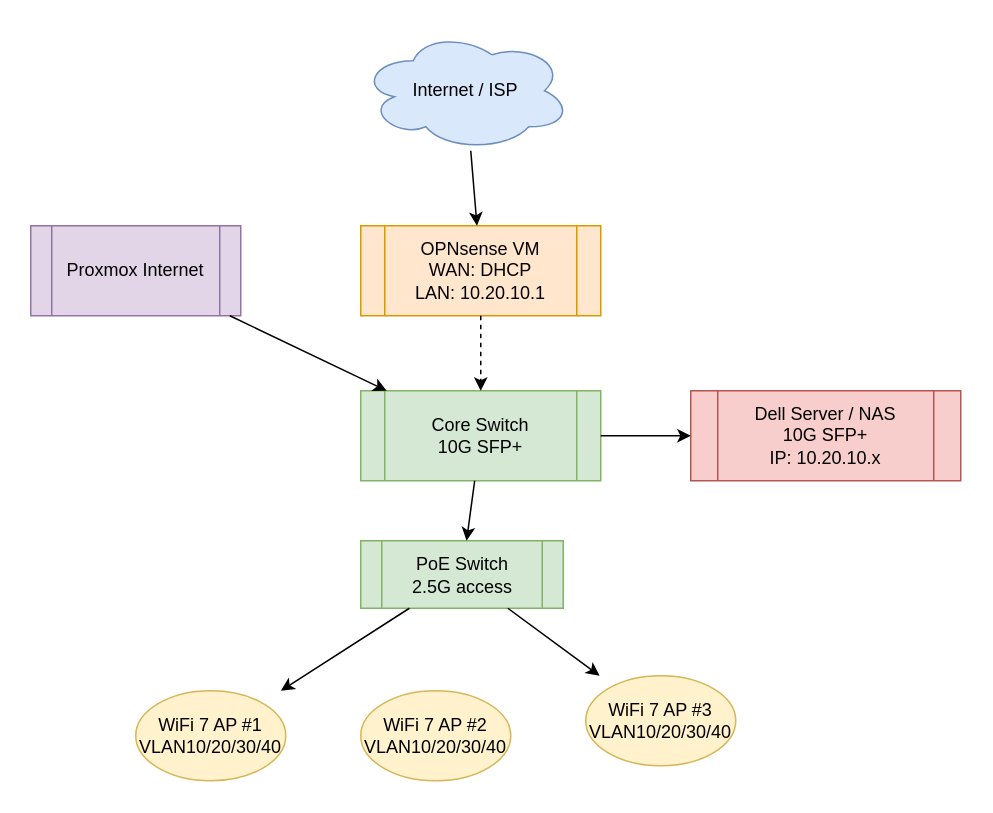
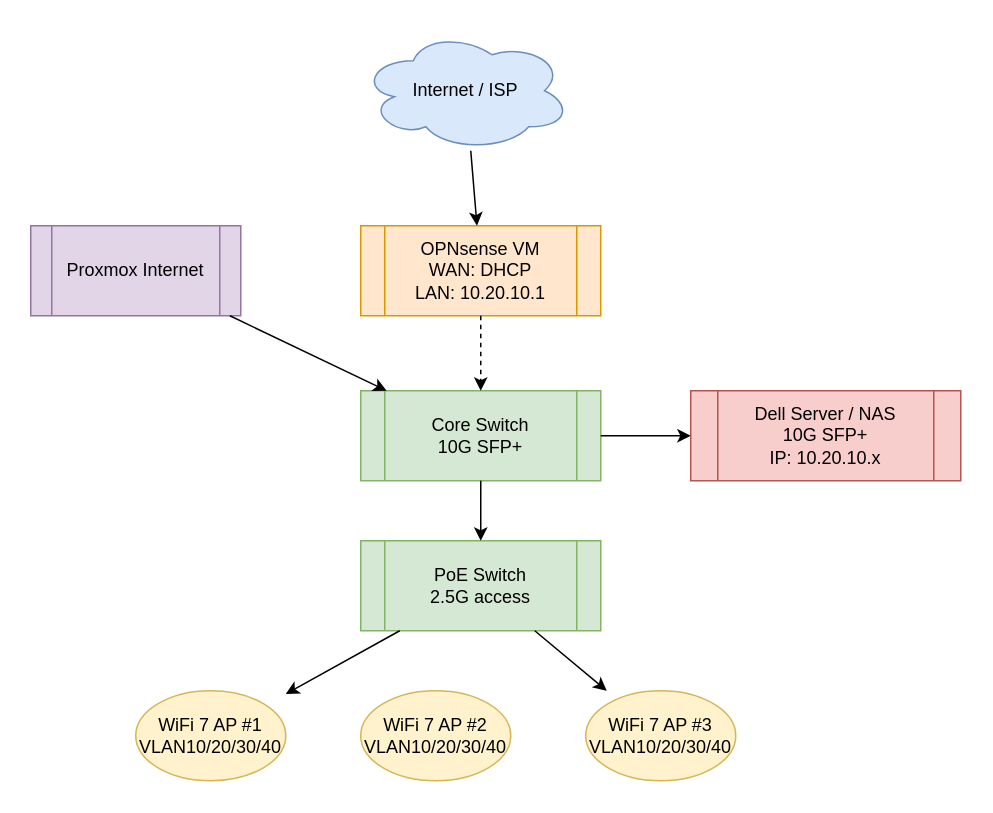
- <mxCell id="6" value="PoE Switch&#10;2.5G access" style="shape=process;whiteSpace=wrap;html=1;fillColor=#d5e8d4;strokeColor=#82b366;" vertex="1" parent="1"><mxGeometry x="240" y="360" width="135" height="45" as="geometry" /></mxCell>
+ <mxCell id="6" value="PoE Switch&#10;2.5G access" style="shape=process;whiteSpace=wrap;html=1;fillColor=#d5e8d4;strokeColor=#82b366;" vertex="1" parent="1"><mxGeometry x="240" y="360" width="160" height="60" as="geometry" /></mxCell>
- <mxCell id="10" value="WiFi 7 AP #3&#10;VLAN10/20/30/40" style="shape=ellipse;whiteSpace=wrap;html=1;fillColor=#fff2cc;strokeColor=#d6b656;" vertex="1" parent="1"><mxGeometry x="390" y="450" width="100" height="60" as="geometry" /></mxCell>
+ <mxCell id="10" value="WiFi 7 AP #3&#10;VLAN10/20/30/40" style="shape=ellipse;whiteSpace=wrap;html=1;fillColor=#fff2cc;strokeColor=#d6b656;" vertex="1" parent="1"><mxGeometry x="390" y="460" width="100" height="60" as="geometry" /></mxCell>
